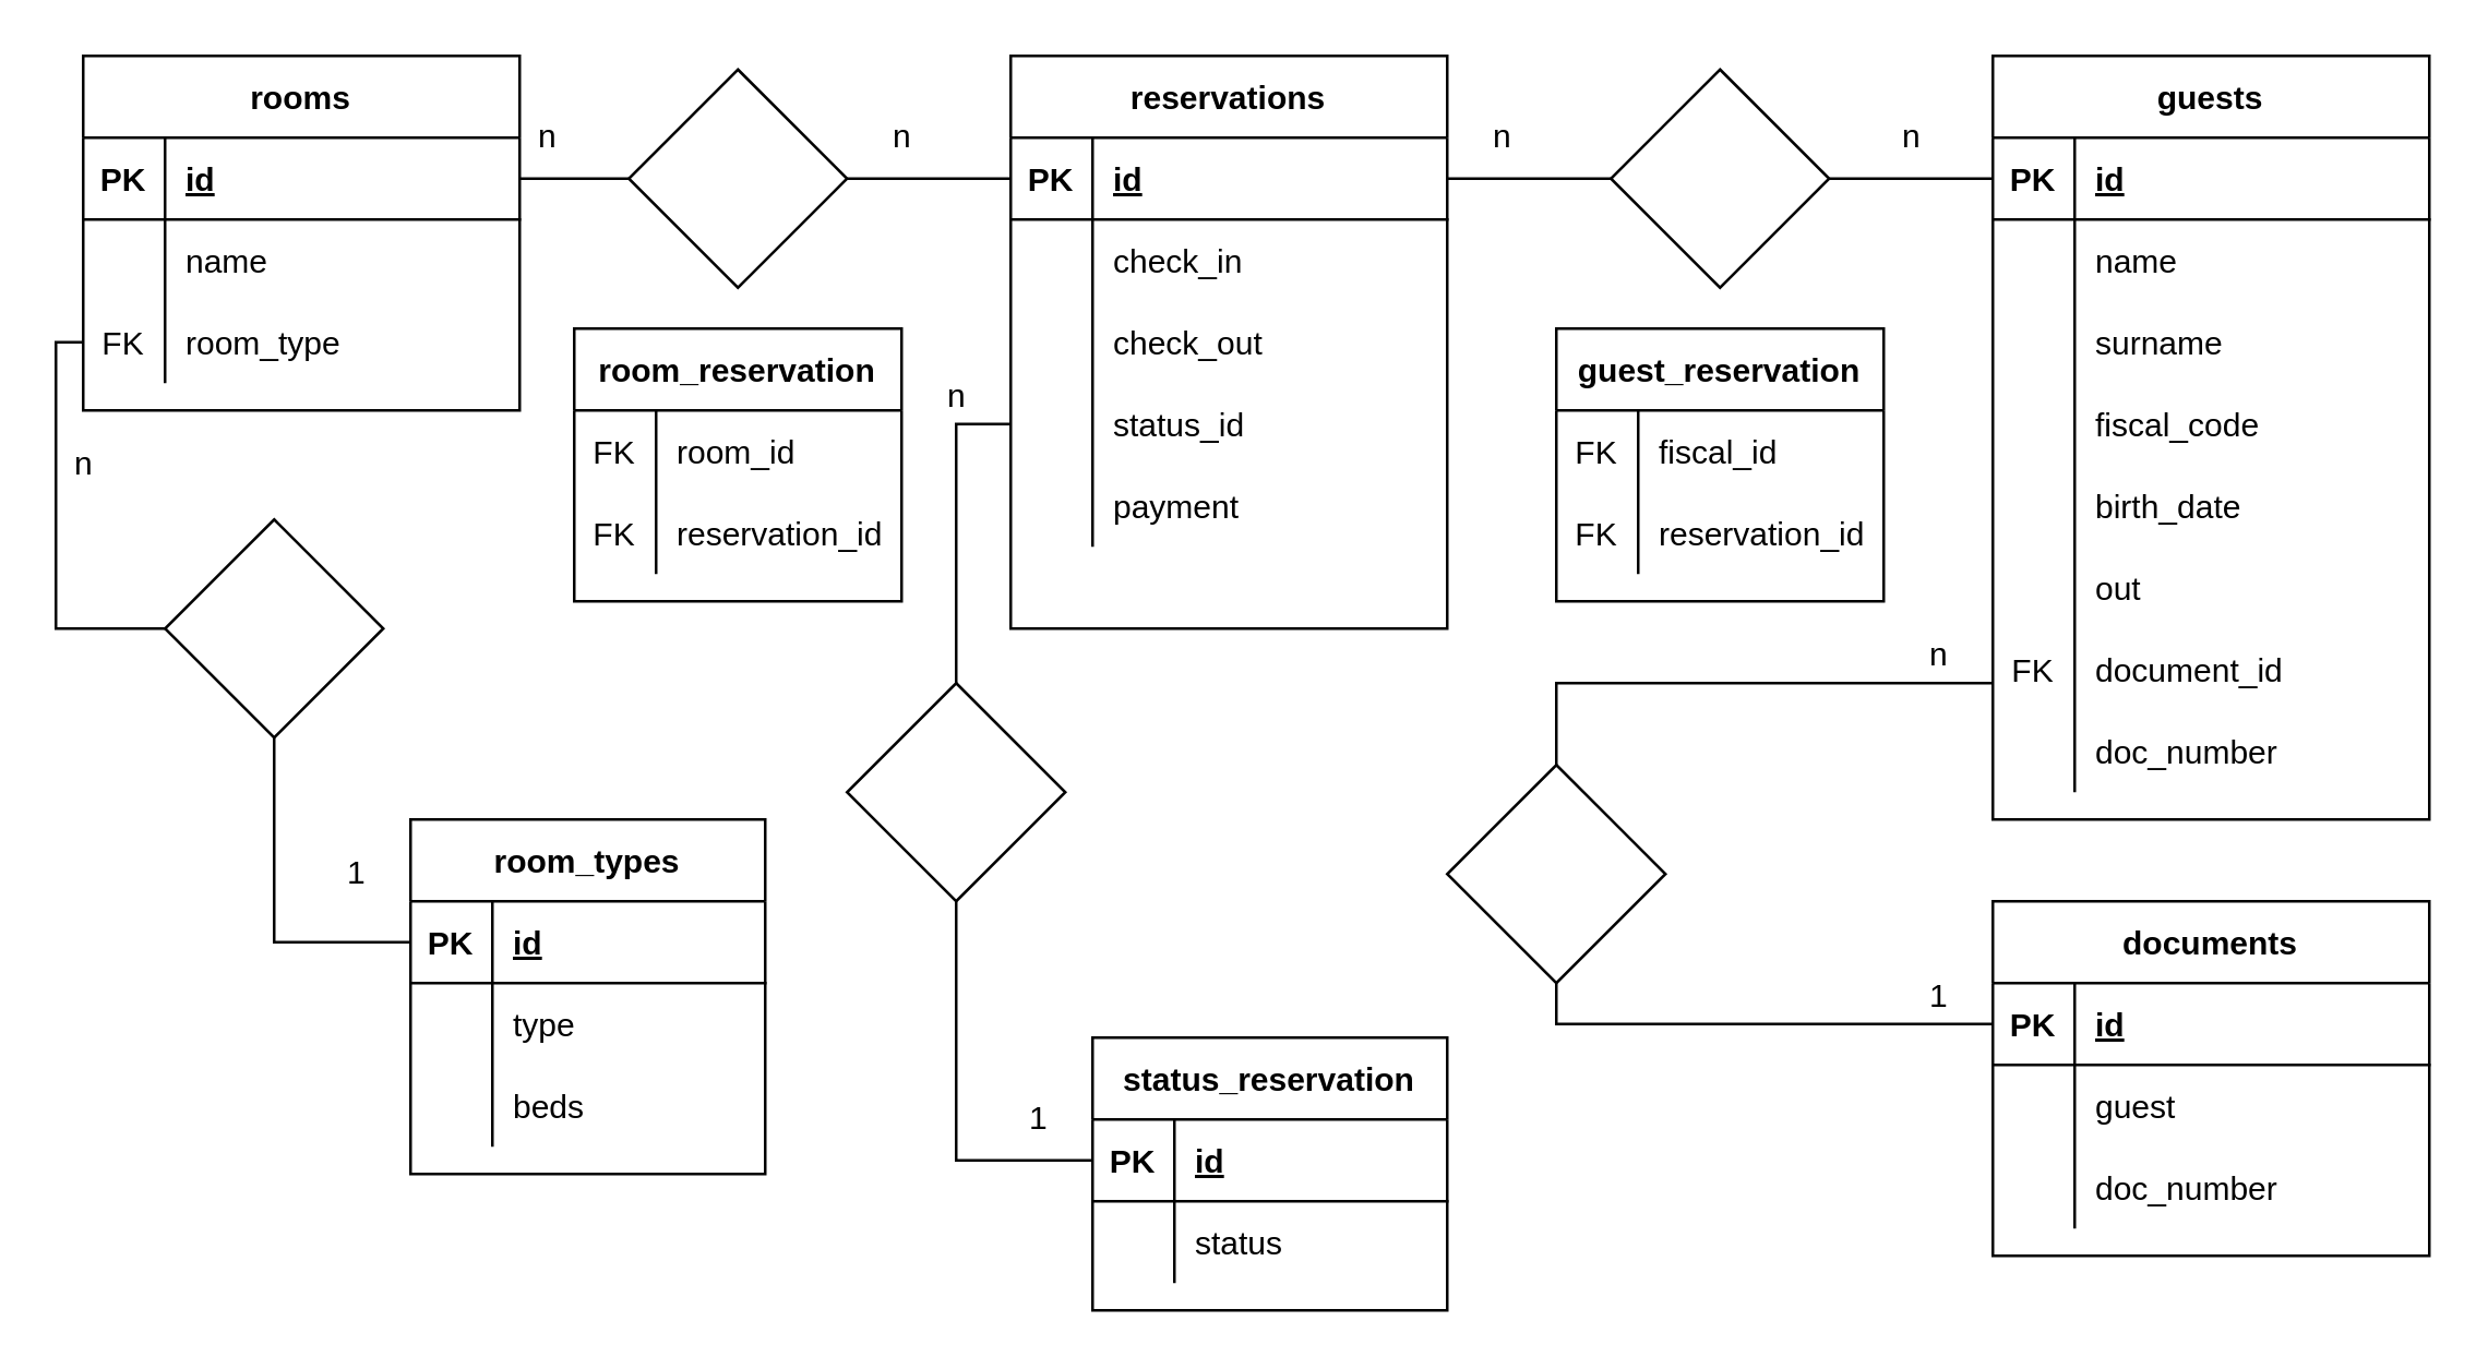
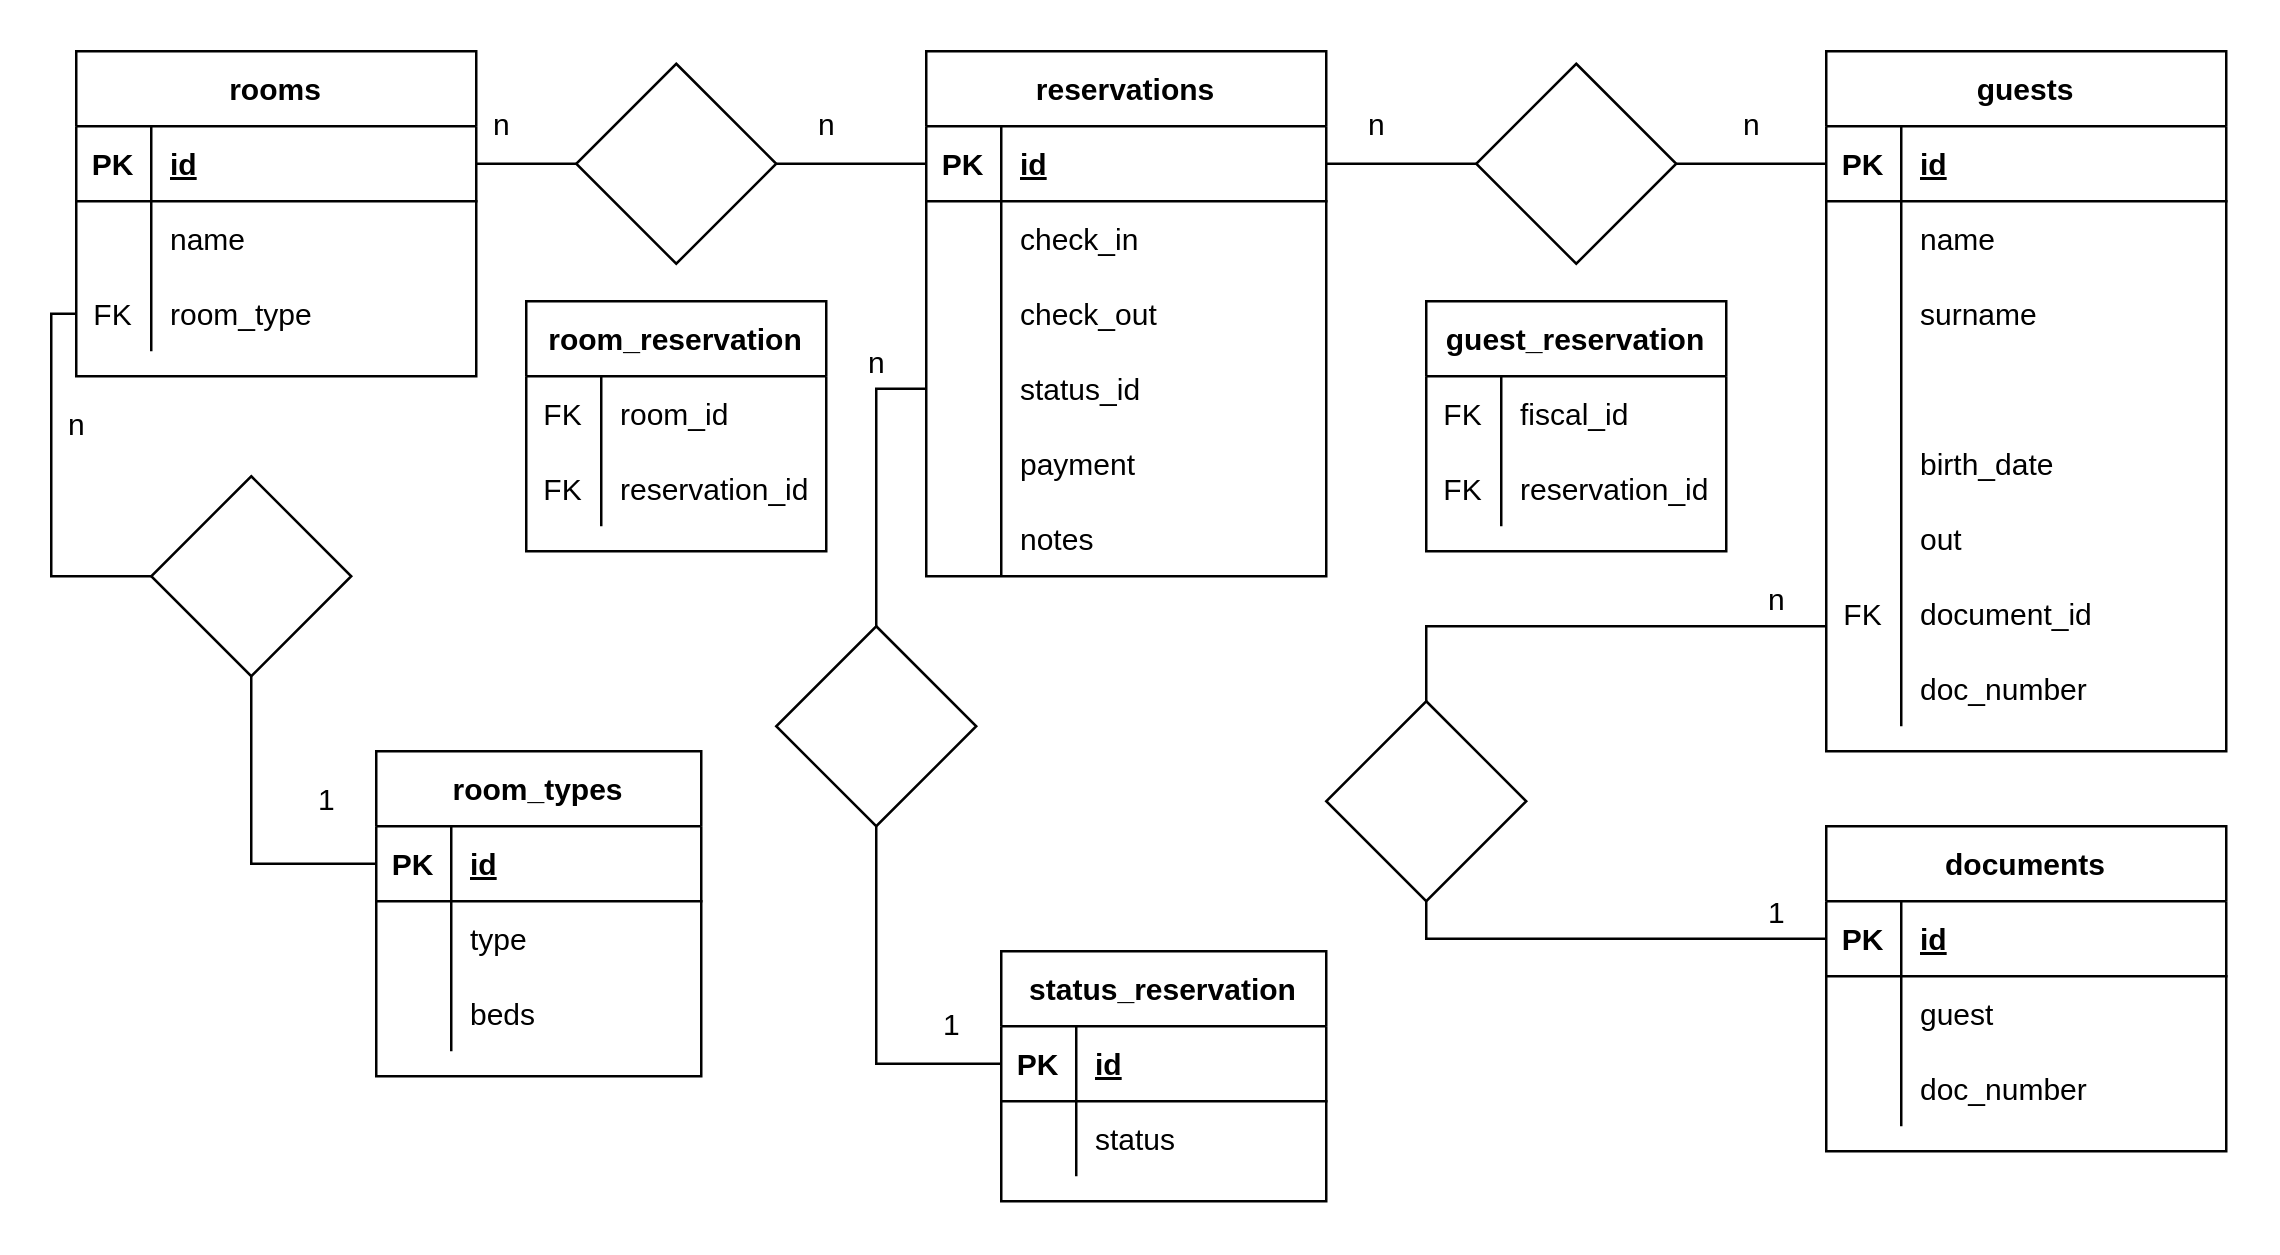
- <mxCell id="24" value="fiscal_code" style="shape=partialRectangle;connectable=0;fillColor=none;top=0;left=0;bottom=0;right=0;align=left;spacingLeft=6;overflow=hidden;" vertex="1" parent="22"><mxGeometry x="30" width="130" height="30" as="geometry" /></mxCell>
+ <mxCell id="55" value="notes" style="shape=partialRectangle;connectable=0;fillColor=none;top=0;left=0;bottom=0;right=0;align=left;spacingLeft=6;overflow=hidden;" vertex="1" parent="53"><mxGeometry x="30" width="130" height="30" as="geometry" /></mxCell>
